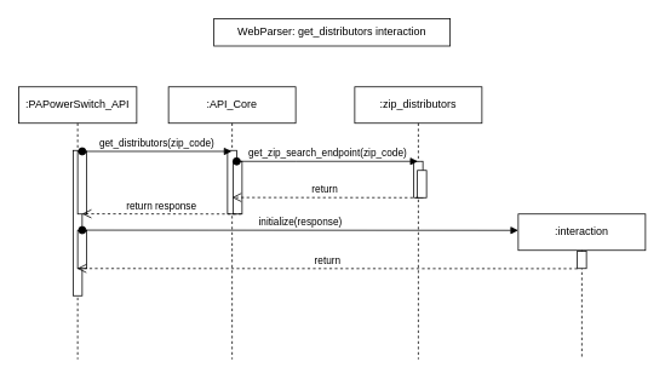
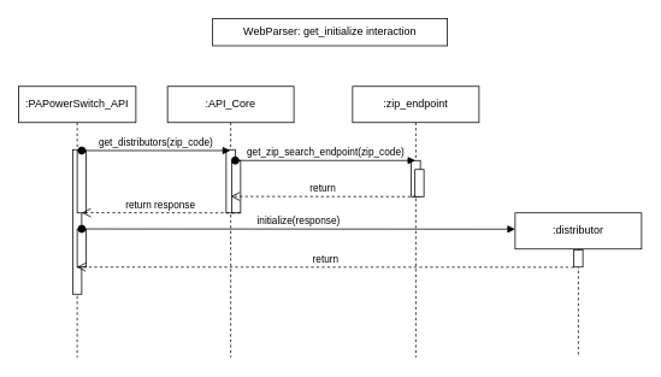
- <mxCell id="20" value="WebParser: get_distributors interaction" style="text;html=1;strokeColor=default;fillColor=none;align=center;verticalAlign=middle;whiteSpace=wrap;rounded=0;" parent="1" vertex="1"><mxGeometry x="235" y="20" width="260" height="30" as="geometry" /></mxCell>
+ <mxCell id="20" value="WebParser: get_initialize interaction" style="text;html=1;strokeColor=default;fillColor=none;align=center;verticalAlign=middle;whiteSpace=wrap;rounded=0;" parent="1" vertex="1"><mxGeometry x="235" y="20" width="260" height="30" as="geometry" /></mxCell>
- <mxCell id="9" value=":zip_distributors" style="shape=umlLifeline;perimeter=lifelinePerimeter;whiteSpace=wrap;html=1;container=0;dropTarget=0;collapsible=0;recursiveResize=0;outlineConnect=0;portConstraint=eastwest;newEdgeStyle={&quot;edgeStyle&quot;:&quot;elbowEdgeStyle&quot;,&quot;elbow&quot;:&quot;vertical&quot;,&quot;curved&quot;:0,&quot;rounded&quot;:0};" parent="1" vertex="1"><mxGeometry x="390" y="95" width="140" height="300" as="geometry" /></mxCell>
+ <mxCell id="9" value=":zip_endpoint" style="shape=umlLifeline;perimeter=lifelinePerimeter;whiteSpace=wrap;html=1;container=0;dropTarget=0;collapsible=0;recursiveResize=0;outlineConnect=0;portConstraint=eastwest;newEdgeStyle={&quot;edgeStyle&quot;:&quot;elbowEdgeStyle&quot;,&quot;elbow&quot;:&quot;vertical&quot;,&quot;curved&quot;:0,&quot;rounded&quot;:0};" parent="1" vertex="1"><mxGeometry x="390" y="95" width="140" height="300" as="geometry" /></mxCell>
- <mxCell id="14" value=":interaction" style="shape=umlLifeline;perimeter=lifelinePerimeter;whiteSpace=wrap;html=1;container=0;dropTarget=0;collapsible=0;recursiveResize=0;outlineConnect=0;portConstraint=eastwest;newEdgeStyle={&quot;edgeStyle&quot;:&quot;elbowEdgeStyle&quot;,&quot;elbow&quot;:&quot;vertical&quot;,&quot;curved&quot;:0,&quot;rounded&quot;:0};" parent="1" vertex="1"><mxGeometry x="570" y="235" width="140" height="160" as="geometry" /></mxCell>
+ <mxCell id="14" value=":distributor" style="shape=umlLifeline;perimeter=lifelinePerimeter;whiteSpace=wrap;html=1;container=0;dropTarget=0;collapsible=0;recursiveResize=0;outlineConnect=0;portConstraint=eastwest;newEdgeStyle={&quot;edgeStyle&quot;:&quot;elbowEdgeStyle&quot;,&quot;elbow&quot;:&quot;vertical&quot;,&quot;curved&quot;:0,&quot;rounded&quot;:0};" parent="1" vertex="1"><mxGeometry x="570" y="235" width="140" height="160" as="geometry" /></mxCell>
